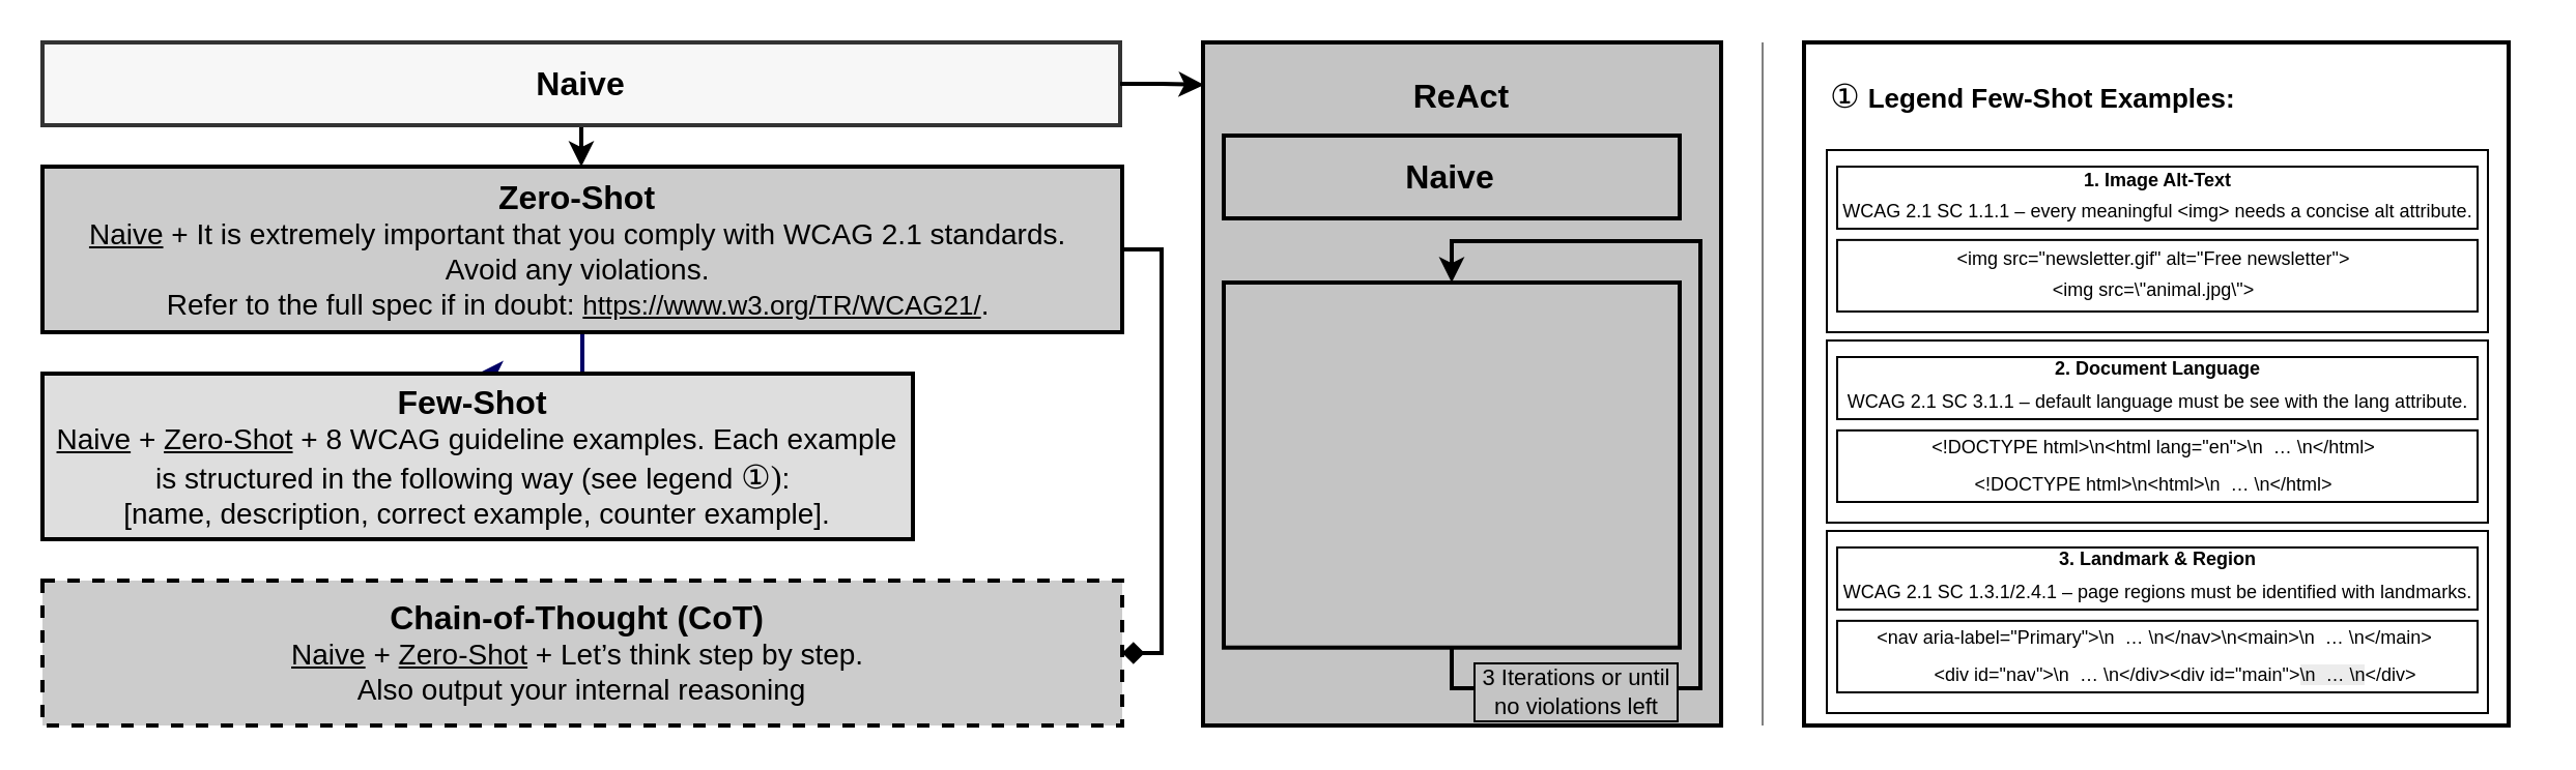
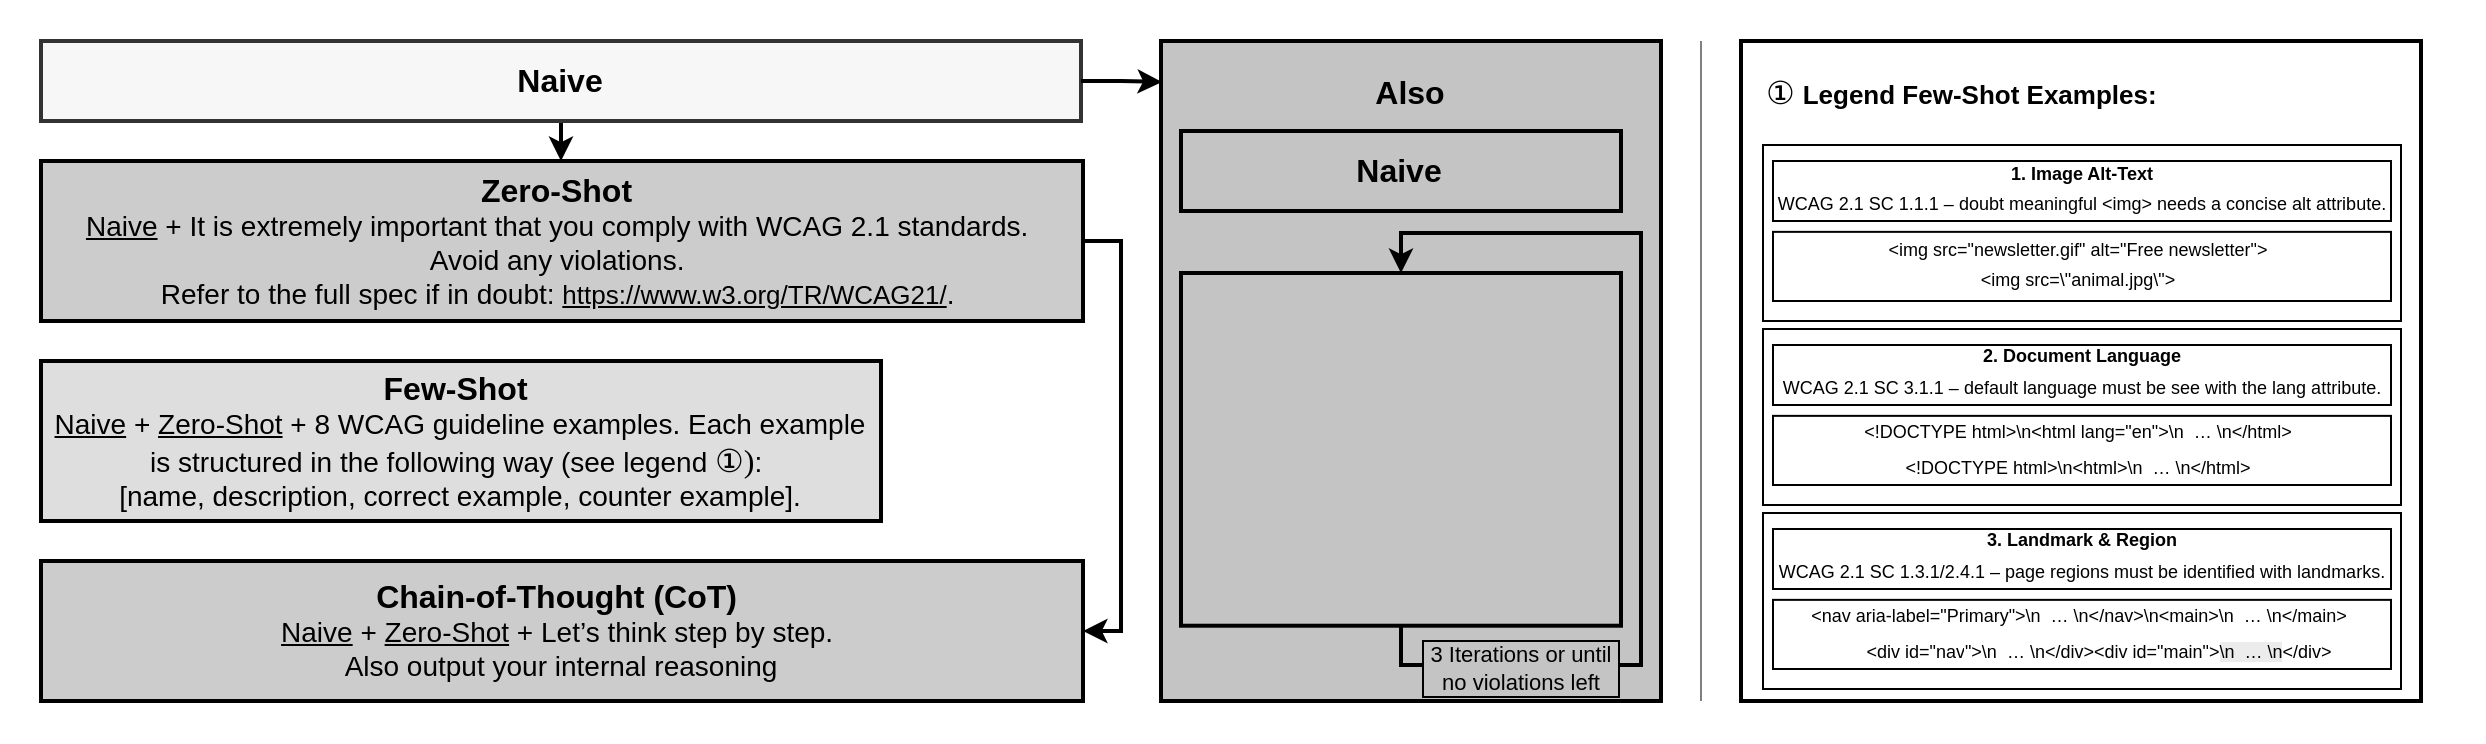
- <mxCell id="10" value="&lt;b style=&quot;forced-color-adjust: none; font-family: Helvetica; font-style: normal; font-variant-ligatures: normal; font-variant-caps: normal; letter-spacing: normal; orphans: 2; text-indent: 0px; text-transform: none; widows: 2; word-spacing: 0px; -webkit-text-stroke-width: 0px; white-space: normal; background-color: transparent; text-decoration-thickness: initial; text-decoration-style: initial; text-decoration-color: initial; font-size: 16px;&quot;&gt;&lt;font style=&quot;color: rgb(0, 0, 0);&quot;&gt;ReAct&lt;/font&gt;&lt;/b&gt;" style="text;whiteSpace=wrap;html=1;align=center;" parent="1" vertex="1"><mxGeometry x="625" y="30" width="160" height="40" as="geometry" /></mxCell>
+ <mxCell id="10" value="&lt;b style=&quot;forced-color-adjust: none; font-family: Helvetica; font-style: normal; font-variant-ligatures: normal; font-variant-caps: normal; letter-spacing: normal; orphans: 2; text-indent: 0px; text-transform: none; widows: 2; word-spacing: 0px; -webkit-text-stroke-width: 0px; white-space: normal; background-color: transparent; text-decoration-thickness: initial; text-decoration-style: initial; text-decoration-color: initial; font-size: 16px;&quot;&gt;&lt;font style=&quot;color: rgb(0, 0, 0);&quot;&gt;Also&lt;/font&gt;&lt;/b&gt;" style="text;whiteSpace=wrap;html=1;align=center;" parent="1" vertex="1"><mxGeometry x="625" y="30" width="160" height="40" as="geometry" /></mxCell>
- <mxCell id="23" value="&lt;font style=&quot;color: light-dark(rgb(0, 0, 0), rgb(255, 255, 255)); font-size: 9px;&quot;&gt;&lt;b&gt;1. Image Alt-Text&lt;/b&gt;&lt;/font&gt;&lt;div&gt;&lt;span style=&quot;color: light-dark(rgb(0, 0, 0), rgb(255, 255, 255));&quot;&gt;&lt;font style=&quot;font-size: 9px;&quot;&gt;WCAG 2.1 SC 1.1.1 – every meaningful &amp;lt;img&amp;gt; needs a concise alt attribute.&lt;/font&gt;&lt;/span&gt;&lt;div&gt;&lt;div style=&quot;line-height: 18px; white-space: pre;&quot;&gt;&lt;br style=&quot;color: rgb(0, 0, 0);&quot;&gt;&lt;/div&gt;&lt;/div&gt;&lt;/div&gt;" style="text;html=1;align=center;verticalAlign=middle;rounded=0;whiteSpace=wrap;labelBackgroundColor=none;" vertex="1" parent="1"><mxGeometry x="860.5" y="85.43" width="360" height="32.57" as="geometry" /></mxCell>
+ <mxCell id="23" value="&lt;font style=&quot;color: light-dark(rgb(0, 0, 0), rgb(255, 255, 255)); font-size: 9px;&quot;&gt;&lt;b&gt;1. Image Alt-Text&lt;/b&gt;&lt;/font&gt;&lt;div&gt;&lt;span style=&quot;color: light-dark(rgb(0, 0, 0), rgb(255, 255, 255));&quot;&gt;&lt;font style=&quot;font-size: 9px;&quot;&gt;WCAG 2.1 SC 1.1.1 – doubt meaningful &amp;lt;img&amp;gt; needs a concise alt attribute.&lt;/font&gt;&lt;/span&gt;&lt;div&gt;&lt;div style=&quot;line-height: 18px; white-space: pre;&quot;&gt;&lt;br style=&quot;color: rgb(0, 0, 0);&quot;&gt;&lt;/div&gt;&lt;/div&gt;&lt;/div&gt;" style="text;html=1;align=center;verticalAlign=middle;rounded=0;whiteSpace=wrap;labelBackgroundColor=none;" vertex="1" parent="1"><mxGeometry x="860.5" y="85.43" width="360" height="32.57" as="geometry" /></mxCell>
- <mxCell id="4" value="" style="edgeStyle=orthogonalEdgeStyle;rounded=0;orthogonalLoop=1;jettySize=auto;html=1;strokeWidth=2;strokeColor=light-dark(#000065, #ededed);" parent="1" source="6" target="7" edge="1"><mxGeometry relative="1" as="geometry" /></mxCell>
- <mxCell id="8" value="&lt;font style=&quot;color: rgb(0, 0, 0);&quot; face=&quot;Helvetica&quot;&gt;&lt;b style=&quot;font-size: 16px;&quot;&gt;Chain-of-Thought (CoT)&amp;nbsp;&lt;/b&gt;&lt;/font&gt;&lt;div&gt;&lt;font style=&quot;color: rgb(0, 0, 0);&quot;&gt;&lt;font face=&quot;Helvetica&quot;&gt;&lt;font style=&quot;font-size: 14px;&quot;&gt;&lt;u&gt;Naive&lt;/u&gt; + &lt;u&gt;Zero-Shot&lt;/u&gt; +&amp;nbsp;&lt;/font&gt;&lt;/font&gt;&lt;span style=&quot;background-color: transparent; font-size: 14px;&quot;&gt;&lt;font style=&quot;&quot;&gt;Let’s think step by step.&amp;nbsp;&lt;/font&gt;&lt;/span&gt;&lt;/font&gt;&lt;/div&gt;&lt;div&gt;&lt;span style=&quot;background-color: transparent; font-size: 14px;&quot;&gt;&lt;font style=&quot;color: rgb(0, 0, 0);&quot;&gt;Also output your internal reasoning&lt;/font&gt;&lt;/span&gt;&lt;br&gt;&lt;/div&gt;" style="rounded=0;whiteSpace=wrap;html=1;strokeColor=#000000;strokeWidth=2;fillColor=#CCCCCC;dashed=1;" parent="1" vertex="1"><mxGeometry x="20" y="280" width="521" height="70" as="geometry" /></mxCell>
+ <mxCell id="8" value="&lt;font style=&quot;color: rgb(0, 0, 0);&quot; face=&quot;Helvetica&quot;&gt;&lt;b style=&quot;font-size: 16px;&quot;&gt;Chain-of-Thought (CoT)&amp;nbsp;&lt;/b&gt;&lt;/font&gt;&lt;div&gt;&lt;font style=&quot;color: rgb(0, 0, 0);&quot;&gt;&lt;font face=&quot;Helvetica&quot;&gt;&lt;font style=&quot;font-size: 14px;&quot;&gt;&lt;u&gt;Naive&lt;/u&gt; + &lt;u&gt;Zero-Shot&lt;/u&gt; +&amp;nbsp;&lt;/font&gt;&lt;/font&gt;&lt;span style=&quot;background-color: transparent; font-size: 14px;&quot;&gt;&lt;font style=&quot;&quot;&gt;Let’s think step by step.&amp;nbsp;&lt;/font&gt;&lt;/span&gt;&lt;/font&gt;&lt;/div&gt;&lt;div&gt;&lt;span style=&quot;background-color: transparent; font-size: 14px;&quot;&gt;&lt;font style=&quot;color: rgb(0, 0, 0);&quot;&gt;Also output your internal reasoning&lt;/font&gt;&lt;/span&gt;&lt;br&gt;&lt;/div&gt;" style="rounded=0;whiteSpace=wrap;html=1;strokeColor=#000000;strokeWidth=2;fillColor=#CCCCCC;" parent="1" vertex="1"><mxGeometry x="20" y="280" width="521" height="70" as="geometry" /></mxCell>
- <mxCell id="5" style="edgeStyle=orthogonalEdgeStyle;rounded=0;orthogonalLoop=1;jettySize=auto;html=1;entryX=1;entryY=0.5;entryDx=0;entryDy=0;strokeWidth=2;endArrow=diamond;" parent="1" source="6" target="8" edge="1"><mxGeometry relative="1" as="geometry"><Array as="points"><mxPoint x="560" y="120" /><mxPoint x="560" y="315" /></Array></mxGeometry></mxCell>
+ <mxCell id="5" style="edgeStyle=orthogonalEdgeStyle;rounded=0;orthogonalLoop=1;jettySize=auto;html=1;entryX=1;entryY=0.5;entryDx=0;entryDy=0;strokeWidth=2;" parent="1" source="6" target="8" edge="1"><mxGeometry relative="1" as="geometry"><Array as="points"><mxPoint x="560" y="120" /><mxPoint x="560" y="315" /></Array></mxGeometry></mxCell>
